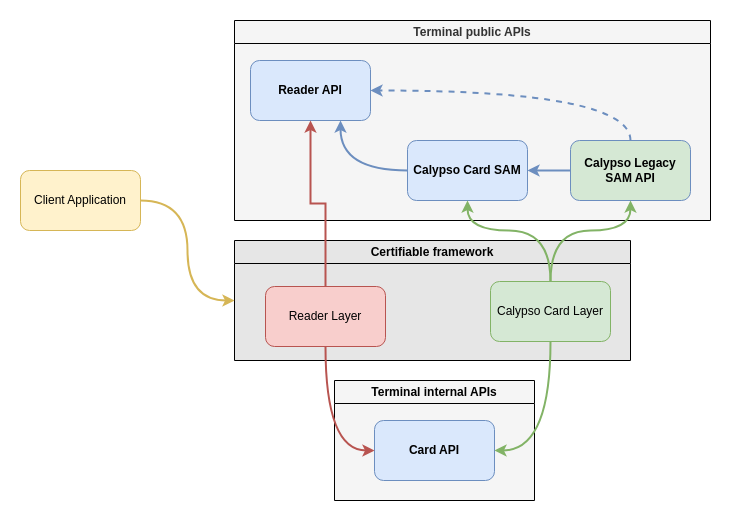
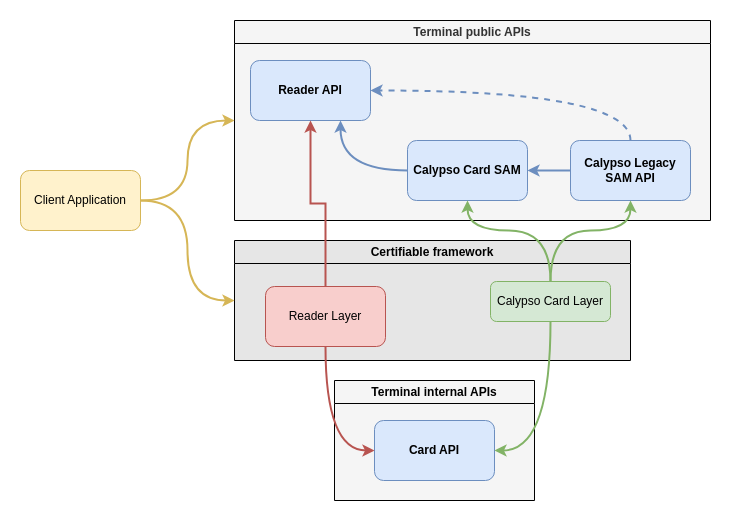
+ <mxCell id="14" style="edgeStyle=orthogonalEdgeStyle;orthogonalLoop=1;jettySize=auto;html=1;entryX=0;entryY=0.5;entryDx=0;entryDy=0;curved=1;fillColor=#fff2cc;strokeColor=#d6b656;strokeWidth=2;" parent="1" source="16" target="2" edge="1"><mxGeometry relative="1" as="geometry" /></mxCell>
- <mxCell id="6" value="Calypso Legacy SAM API" style="rounded=1;whiteSpace=wrap;html=1;fillColor=#d5e8d4;strokeColor=#6c8ebf;fontStyle=1;" parent="2" vertex="1"><mxGeometry x="336" y="120" width="120" height="60" as="geometry" /></mxCell>
+ <mxCell id="6" value="Calypso Legacy SAM API" style="rounded=1;whiteSpace=wrap;html=1;fillColor=#dae8fc;strokeColor=#6c8ebf;fontStyle=1" parent="2" vertex="1"><mxGeometry x="336" y="120" width="120" height="60" as="geometry" /></mxCell>
- <mxCell id="13" value="Calypso Card Layer" style="rounded=1;whiteSpace=wrap;html=1;fillColor=#d5e8d4;strokeColor=#82b366;" parent="11" vertex="1"><mxGeometry x="256" y="41" width="120" height="60" as="geometry" /></mxCell>
+ <mxCell id="13" value="Calypso Card Layer" style="rounded=1;whiteSpace=wrap;html=1;fillColor=#d5e8d4;strokeColor=#82b366;" parent="11" vertex="1"><mxGeometry x="256" y="41" width="120" height="40" as="geometry" /></mxCell>
